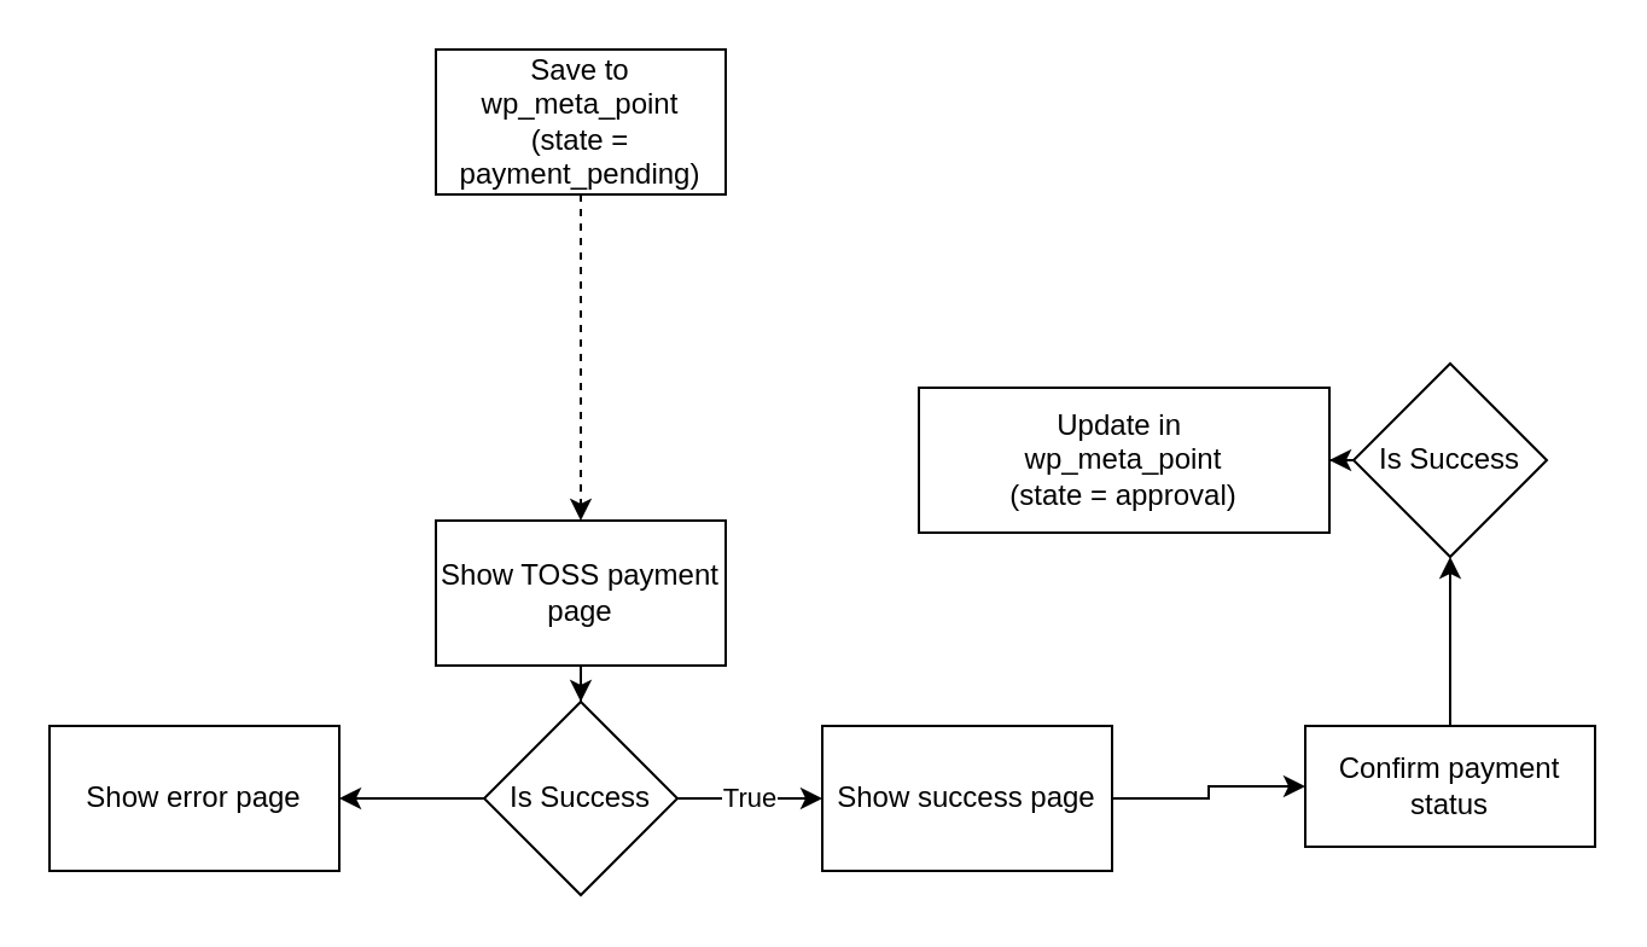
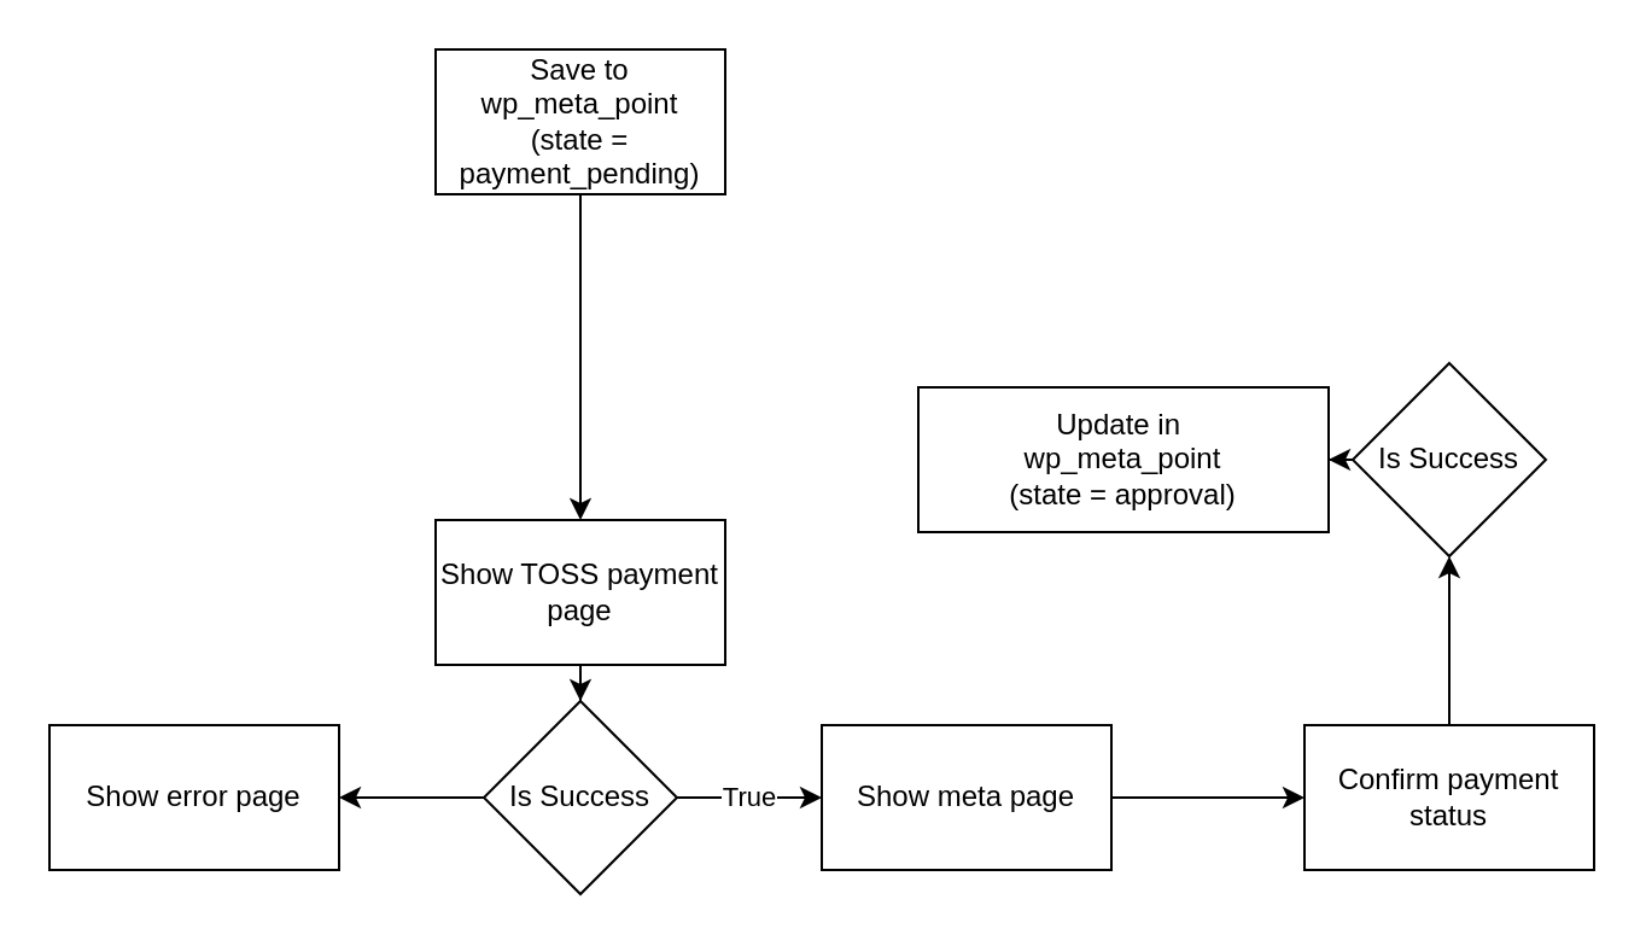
- <mxCell id="2" value="" style="edgeStyle=orthogonalEdgeStyle;rounded=0;orthogonalLoop=1;jettySize=auto;html=1;dashed=1;" edge="1" parent="1" source="3" target="5"><mxGeometry relative="1" as="geometry" /></mxCell>
+ <mxCell id="2" value="" style="edgeStyle=orthogonalEdgeStyle;rounded=0;orthogonalLoop=1;jettySize=auto;html=1;" edge="1" parent="1" source="3" target="5"><mxGeometry relative="1" as="geometry" /></mxCell>
- <mxCell id="13" value="Confirm payment status" style="whiteSpace=wrap;html=1;rounded=0;" vertex="1" parent="1"><mxGeometry x="540" y="300" width="120" height="50" as="geometry" /></mxCell>
+ <mxCell id="13" value="Confirm payment status" style="whiteSpace=wrap;html=1;rounded=0;" vertex="1" parent="1"><mxGeometry x="540" y="300" width="120" height="60" as="geometry" /></mxCell>
- <mxCell id="10" value="Show success page" style="whiteSpace=wrap;html=1;rounded=0;" vertex="1" parent="1"><mxGeometry x="340" y="300" width="120" height="60" as="geometry" /></mxCell>
+ <mxCell id="10" value="Show meta page" style="whiteSpace=wrap;html=1;rounded=0;" vertex="1" parent="1"><mxGeometry x="340" y="300" width="120" height="60" as="geometry" /></mxCell>
